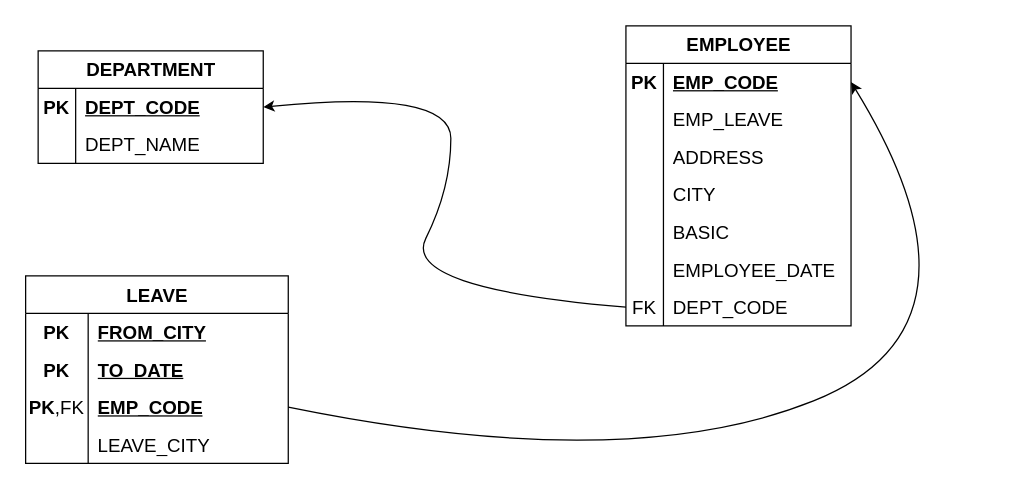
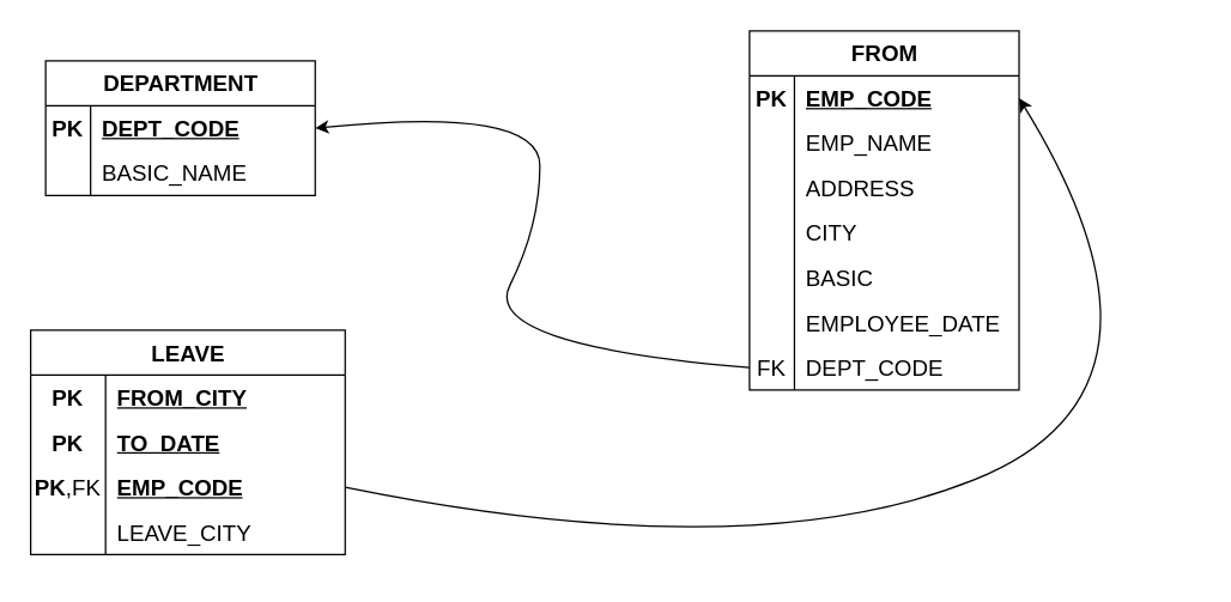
- <mxCell id="9" value="EMPLOYEE" style="shape=table;startSize=30;container=1;collapsible=1;childLayout=tableLayout;fixedRows=1;rowLines=0;fontStyle=1;align=center;resizeLast=1;html=1;fontSize=15;" parent="1" vertex="1"><mxGeometry x="500" y="20" width="180" height="240" as="geometry" /></mxCell>
+ <mxCell id="9" value="FROM" style="shape=table;startSize=30;container=1;collapsible=1;childLayout=tableLayout;fixedRows=1;rowLines=0;fontStyle=1;align=center;resizeLast=1;html=1;fontSize=15;" parent="1" vertex="1"><mxGeometry x="500" y="20" width="180" height="240" as="geometry" /></mxCell>
- <mxCell id="15" value="EMP_LEAVE" style="shape=partialRectangle;connectable=0;fillColor=none;top=0;left=0;bottom=0;right=0;align=left;spacingLeft=6;overflow=hidden;whiteSpace=wrap;html=1;fontSize=15;" parent="13" vertex="1"><mxGeometry x="30" width="150" height="30" as="geometry"><mxRectangle width="150" height="30" as="alternateBounds" /></mxGeometry></mxCell>
+ <mxCell id="15" value="EMP_NAME" style="shape=partialRectangle;connectable=0;fillColor=none;top=0;left=0;bottom=0;right=0;align=left;spacingLeft=6;overflow=hidden;whiteSpace=wrap;html=1;fontSize=15;" parent="13" vertex="1"><mxGeometry x="30" width="150" height="30" as="geometry"><mxRectangle width="150" height="30" as="alternateBounds" /></mxGeometry></mxCell>
- <mxCell id="8" value="DEPT_NAME" style="shape=partialRectangle;connectable=0;fillColor=none;top=0;left=0;bottom=0;right=0;align=left;spacingLeft=6;overflow=hidden;whiteSpace=wrap;html=1;fontSize=15;" parent="6" vertex="1"><mxGeometry x="30" width="150" height="30" as="geometry"><mxRectangle width="150" height="30" as="alternateBounds" /></mxGeometry></mxCell>
+ <mxCell id="8" value="BASIC_NAME" style="shape=partialRectangle;connectable=0;fillColor=none;top=0;left=0;bottom=0;right=0;align=left;spacingLeft=6;overflow=hidden;whiteSpace=wrap;html=1;fontSize=15;" parent="6" vertex="1"><mxGeometry x="30" width="150" height="30" as="geometry"><mxRectangle width="150" height="30" as="alternateBounds" /></mxGeometry></mxCell>
